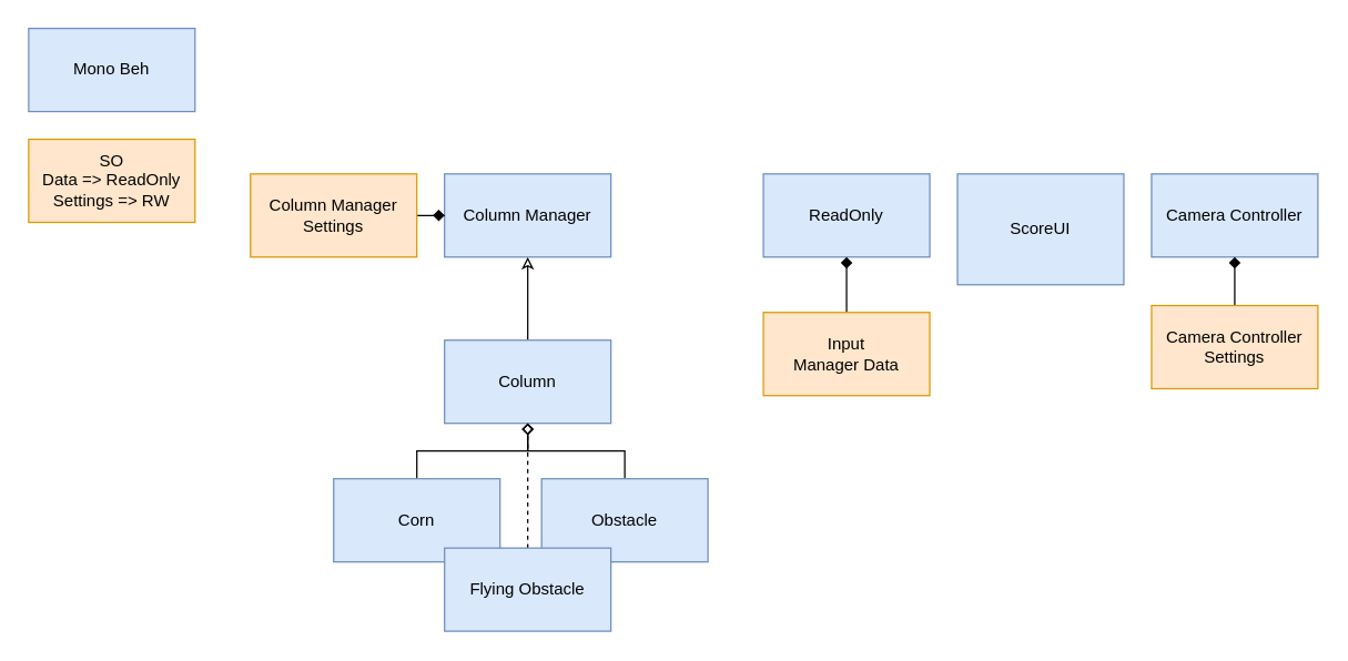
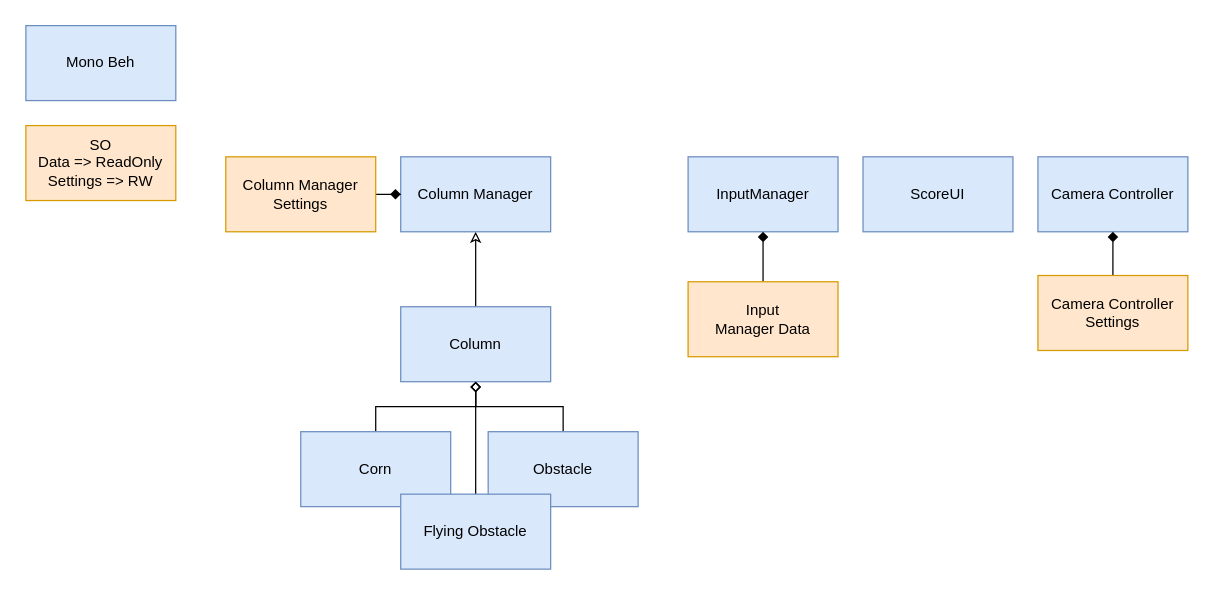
- <mxCell id="9" value="ReadOnly" style="rounded=0;whiteSpace=wrap;html=1;fillColor=#dae8fc;strokeColor=#6c8ebf;" vertex="1" parent="1"><mxGeometry x="550" y="125" width="120" height="60" as="geometry" /></mxCell>
+ <mxCell id="9" value="InputManager" style="rounded=0;whiteSpace=wrap;html=1;fillColor=#dae8fc;strokeColor=#6c8ebf;" vertex="1" parent="1"><mxGeometry x="550" y="125" width="120" height="60" as="geometry" /></mxCell>
- <mxCell id="18" value="ScoreUI" style="rounded=0;whiteSpace=wrap;html=1;fillColor=#dae8fc;strokeColor=#6c8ebf;" vertex="1" parent="1"><mxGeometry x="690" y="125" width="120" height="80" as="geometry" /></mxCell>
+ <mxCell id="18" value="ScoreUI" style="rounded=0;whiteSpace=wrap;html=1;fillColor=#dae8fc;strokeColor=#6c8ebf;" vertex="1" parent="1"><mxGeometry x="690" y="125" width="120" height="60" as="geometry" /></mxCell>
- <mxCell id="14" value="" style="edgeStyle=orthogonalEdgeStyle;rounded=0;orthogonalLoop=1;jettySize=auto;html=1;startArrow=none;startFill=0;endArrow=diamond;endFill=0;dashed=1;" edge="1" parent="1" source="15" target="5"><mxGeometry relative="1" as="geometry" /></mxCell>
+ <mxCell id="14" value="" style="edgeStyle=orthogonalEdgeStyle;rounded=0;orthogonalLoop=1;jettySize=auto;html=1;startArrow=none;startFill=0;endArrow=diamond;endFill=0;" edge="1" parent="1" source="15" target="5"><mxGeometry relative="1" as="geometry" /></mxCell>
